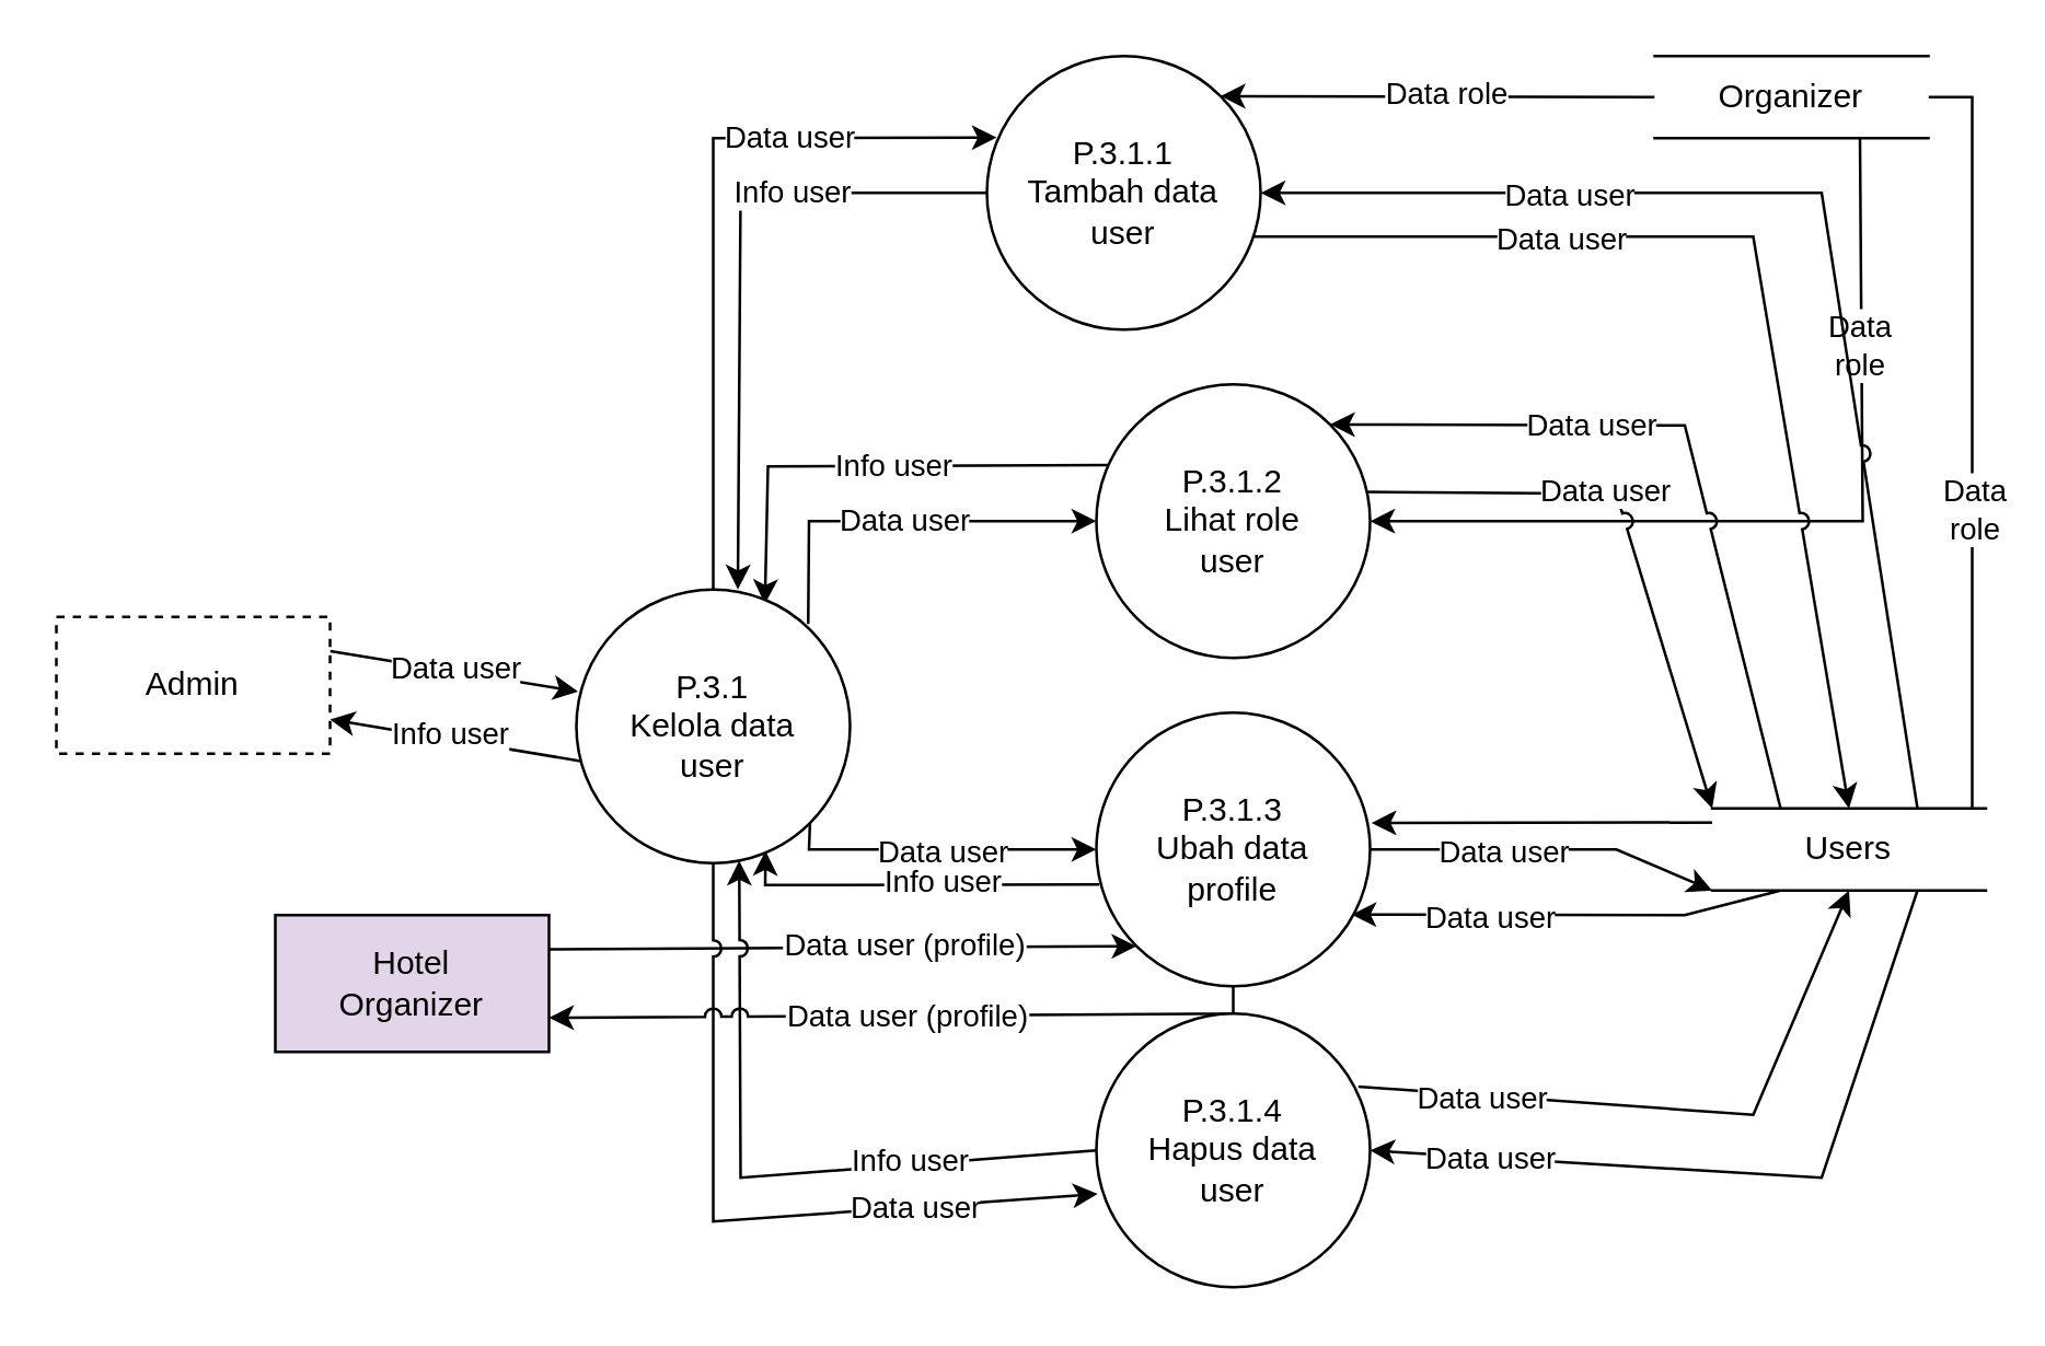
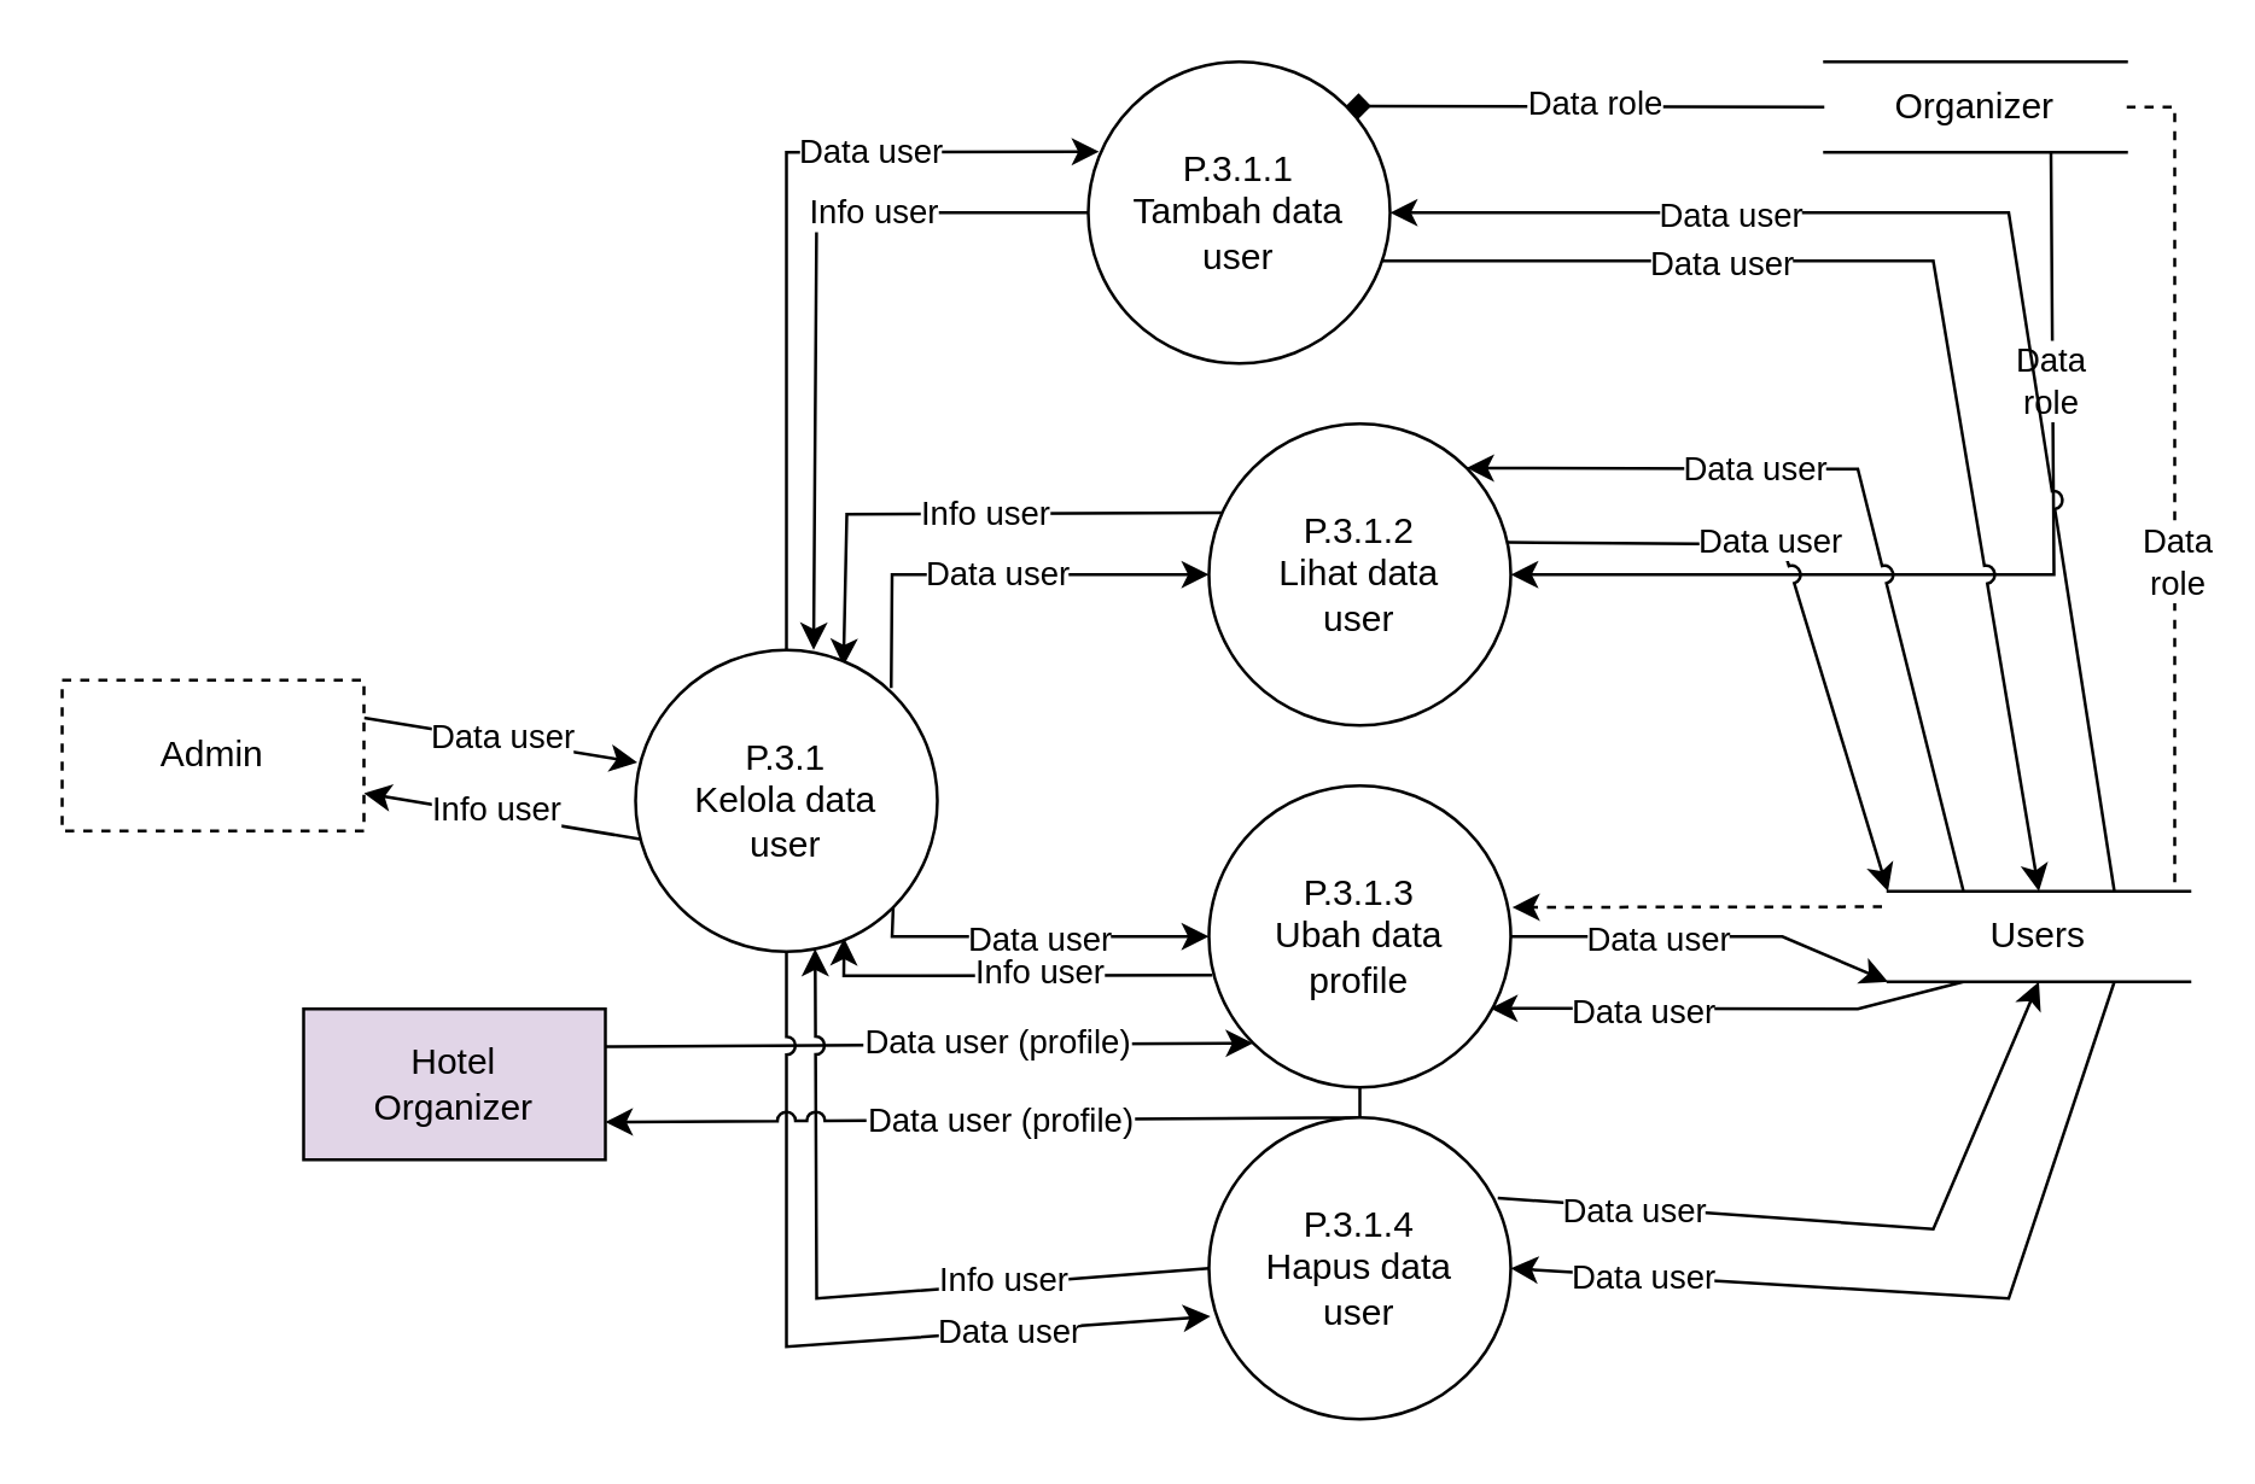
- <mxCell id="18" value="" style="endArrow=classic;html=1;rounded=0;curved=0;jumpStyle=arc;exitX=0;exitY=0.5;exitDx=0;exitDy=0;entryX=1;entryY=0;entryDx=0;entryDy=0;" parent="1" source="56" target="52" edge="1"><mxGeometry width="50" height="50" relative="1" as="geometry"><mxPoint x="550" y="160" as="sourcePoint" /><mxPoint x="600" y="110" as="targetPoint" /></mxGeometry></mxCell>
+ <mxCell id="18" value="" style="endArrow=diamond;html=1;rounded=0;curved=0;jumpStyle=arc;exitX=0;exitY=0.5;exitDx=0;exitDy=0;entryX=1;entryY=0;entryDx=0;entryDy=0;" parent="1" source="56" target="52" edge="1"><mxGeometry width="50" height="50" relative="1" as="geometry"><mxPoint x="550" y="160" as="sourcePoint" /><mxPoint x="600" y="110" as="targetPoint" /></mxGeometry></mxCell>
- <mxCell id="12" value="" style="endArrow=classic;html=1;rounded=0;curved=0;jumpStyle=arc;exitX=1;exitY=0.5;exitDx=0;exitDy=0;entryX=1.005;entryY=0.403;entryDx=0;entryDy=0;entryPerimeter=0;" parent="1" source="56" target="50" edge="1"><mxGeometry width="50" height="50" relative="1" as="geometry"><mxPoint x="690" y="150" as="sourcePoint" /><mxPoint x="740" y="100" as="targetPoint" /><Array as="points"><mxPoint x="720" y="35" /><mxPoint x="720" y="300" /><mxPoint x="704" y="300" /></Array></mxGeometry></mxCell>
+ <mxCell id="12" value="" style="endArrow=classic;html=1;rounded=0;curved=0;jumpStyle=arc;exitX=1;exitY=0.5;exitDx=0;exitDy=0;entryX=1.005;entryY=0.403;entryDx=0;entryDy=0;entryPerimeter=0;dashed=1;" parent="1" source="56" target="50" edge="1"><mxGeometry width="50" height="50" relative="1" as="geometry"><mxPoint x="690" y="150" as="sourcePoint" /><mxPoint x="740" y="100" as="targetPoint" /><Array as="points"><mxPoint x="720" y="35" /><mxPoint x="720" y="300" /><mxPoint x="704" y="300" /></Array></mxGeometry></mxCell>
- <mxCell id="51" value="P.3.1.2&lt;div&gt;Lihat role&lt;/div&gt;&lt;div&gt;user&lt;/div&gt;" style="shape=ellipse;html=1;dashed=0;whiteSpace=wrap;aspect=fixed;perimeter=ellipsePerimeter;" parent="1" vertex="1"><mxGeometry x="400" y="140" width="100" height="100" as="geometry" /></mxCell>
+ <mxCell id="51" value="P.3.1.2&lt;div&gt;Lihat data&lt;/div&gt;&lt;div&gt;user&lt;/div&gt;" style="shape=ellipse;html=1;dashed=0;whiteSpace=wrap;aspect=fixed;perimeter=ellipsePerimeter;" parent="1" vertex="1"><mxGeometry x="400" y="140" width="100" height="100" as="geometry" /></mxCell>
